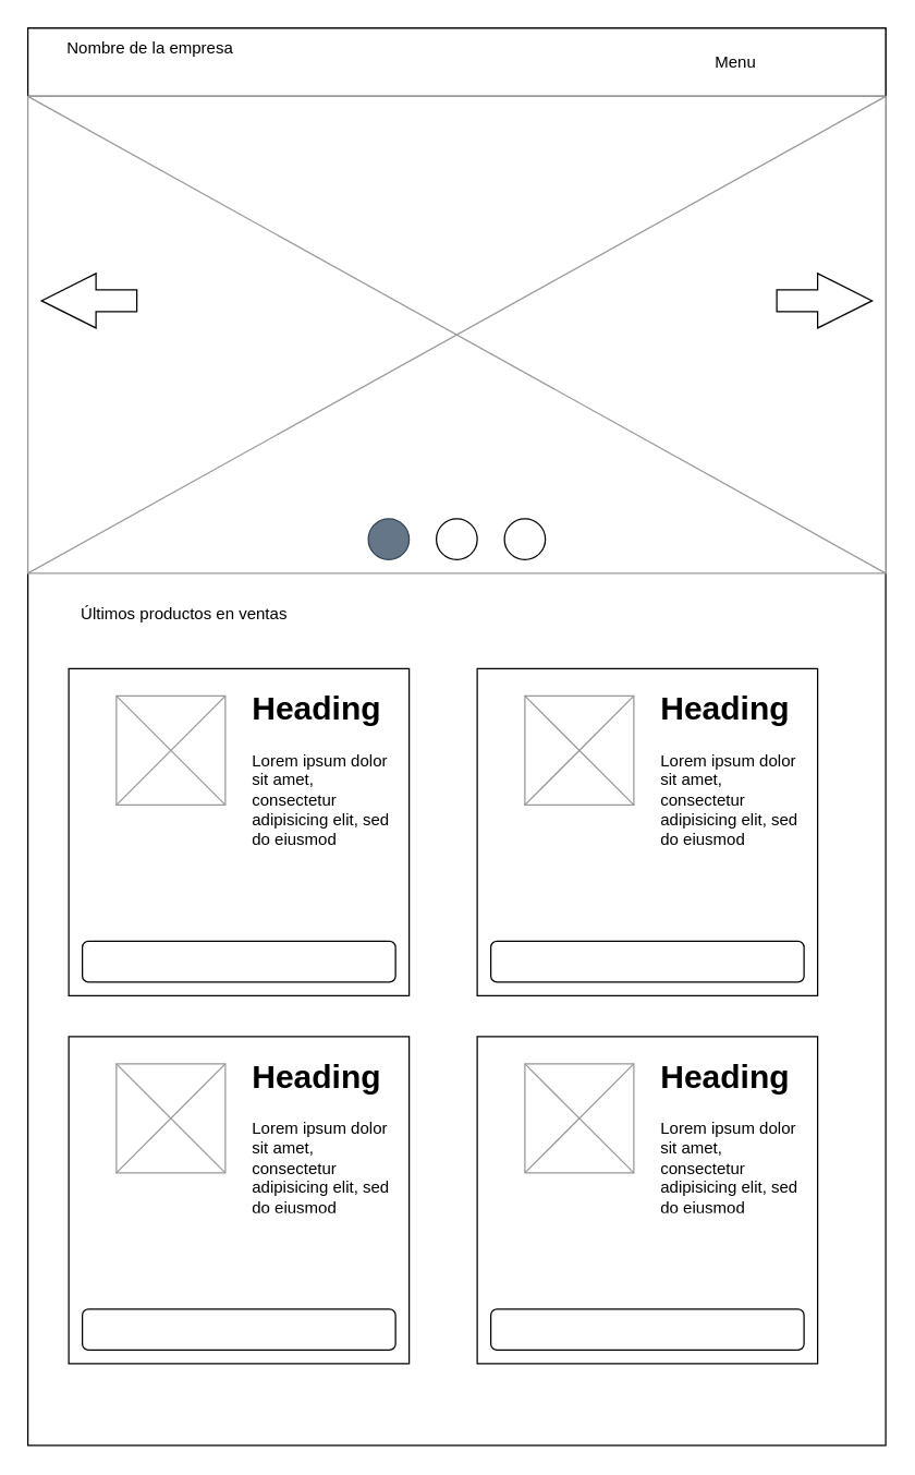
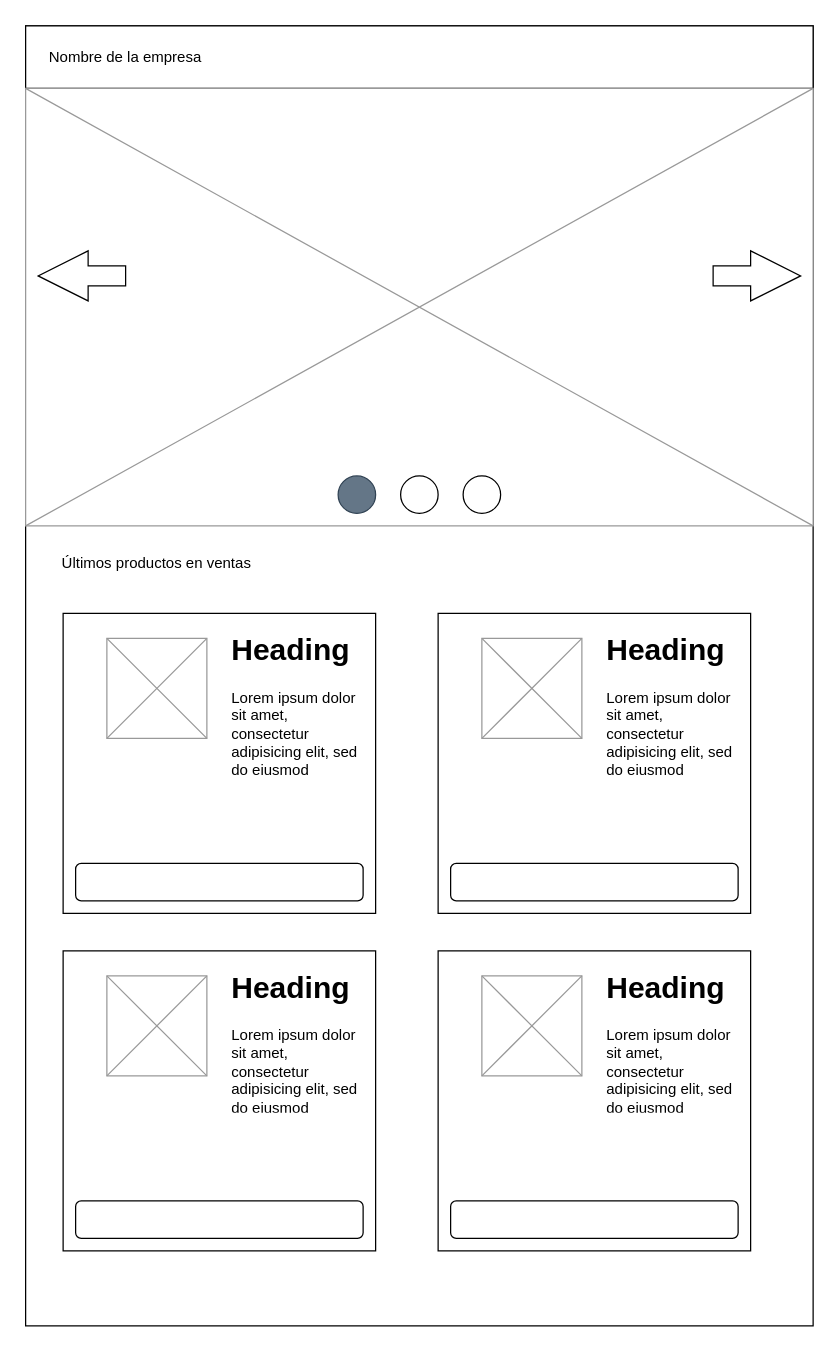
- <mxCell id="4" value="Nombre de la empresa" style="text;html=1;strokeColor=none;fillColor=none;align=center;verticalAlign=middle;whiteSpace=wrap;rounded=0;" vertex="1" parent="1"><mxGeometry x="40" y="25" width="140" height="20" as="geometry" /></mxCell>
+ <mxCell id="4" value="Nombre de la empresa" style="text;html=1;strokeColor=none;fillColor=none;align=center;verticalAlign=middle;whiteSpace=wrap;rounded=0;" vertex="1" parent="1"><mxGeometry x="30" y="35" width="140" height="20" as="geometry" /></mxCell>
- <mxCell id="5" value="Menu" style="text;html=1;strokeColor=none;fillColor=none;align=center;verticalAlign=middle;whiteSpace=wrap;rounded=0;" vertex="1" parent="1"><mxGeometry x="470" y="35" width="140" height="20" as="geometry" /></mxCell>
- <mxCell id="12" value="Últimos productos en ventas" style="text;html=1;strokeColor=none;fillColor=none;align=center;verticalAlign=middle;whiteSpace=wrap;rounded=0;" vertex="1" parent="1"><mxGeometry x="40" y="440" width="190" height="20" as="geometry" /></mxCell>
+ <mxCell id="12" value="Últimos productos en ventas" style="text;html=1;strokeColor=none;fillColor=none;align=center;verticalAlign=middle;whiteSpace=wrap;rounded=0;" vertex="1" parent="1"><mxGeometry x="30" y="440" width="190" height="20" as="geometry" /></mxCell>
